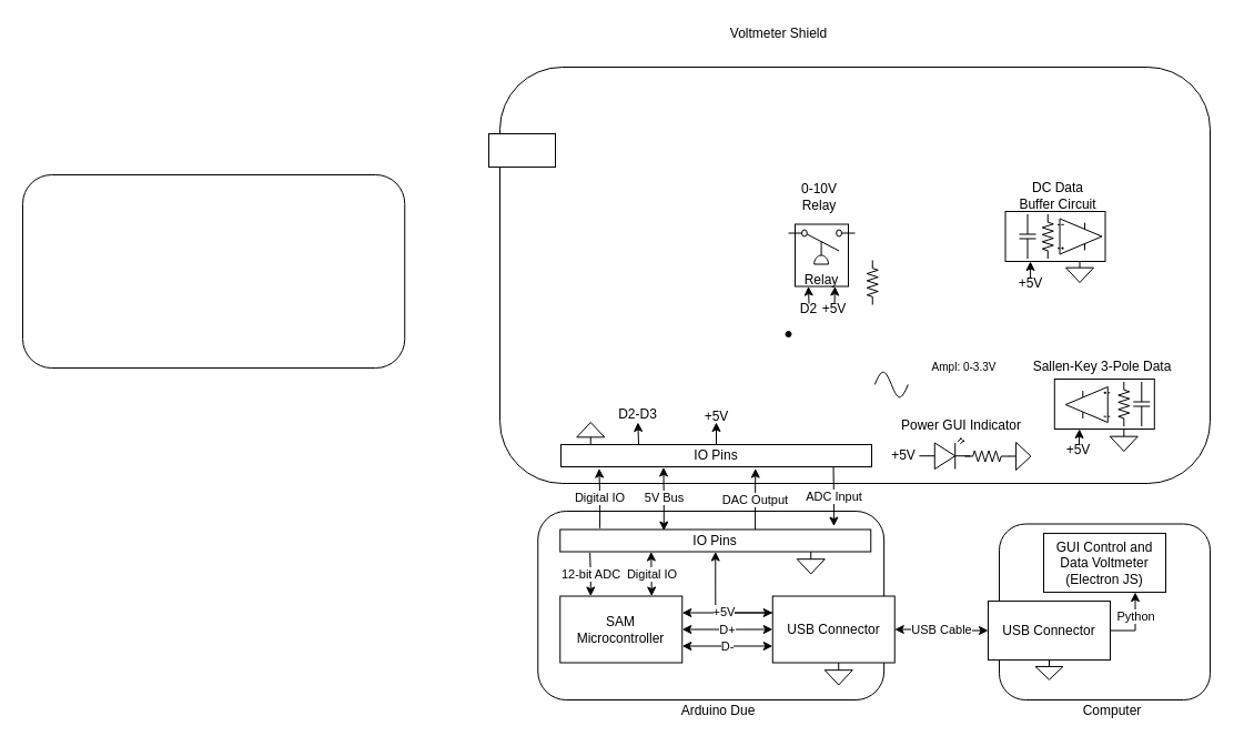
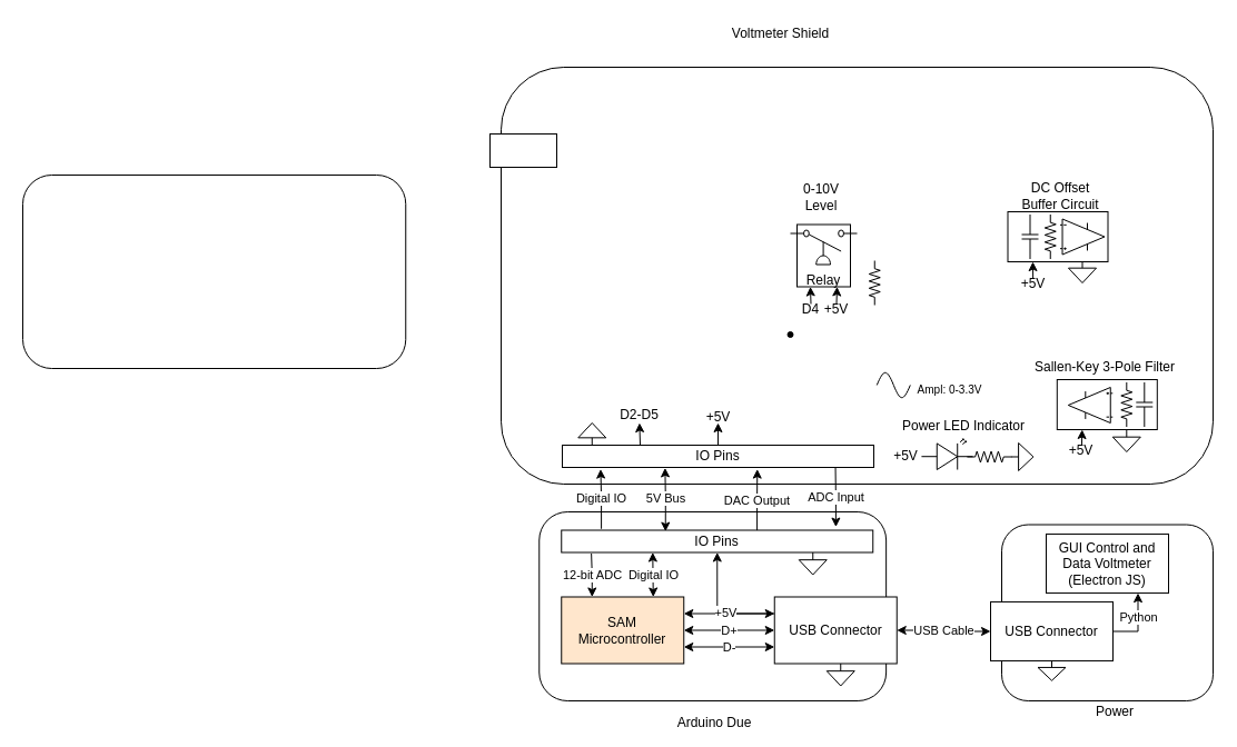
- <mxCell id="57" value="DC Data Buffer Circuit" style="text;html=1;strokeColor=none;fillColor=none;align=center;verticalAlign=middle;whiteSpace=wrap;rounded=0;" parent="55" vertex="1"><mxGeometry x="8" y="-3" width="80" height="20" as="geometry" /></mxCell>
+ <mxCell id="57" value="DC Offset Buffer Circuit" style="text;html=1;strokeColor=none;fillColor=none;align=center;verticalAlign=middle;whiteSpace=wrap;rounded=0;" parent="55" vertex="1"><mxGeometry x="8" y="-3" width="80" height="20" as="geometry" /></mxCell>
- <mxCell id="74" value="0-10V Relay" style="text;html=1;strokeColor=none;fillColor=none;align=center;verticalAlign=middle;whiteSpace=wrap;rounded=0;" parent="1" vertex="1"><mxGeometry x="717.75" y="167" width="40" height="20" as="geometry" /></mxCell>
+ <mxCell id="74" value="0-10V Level" style="text;html=1;strokeColor=none;fillColor=none;align=center;verticalAlign=middle;whiteSpace=wrap;rounded=0;" parent="1" vertex="1"><mxGeometry x="717.75" y="167" width="40" height="20" as="geometry" /></mxCell>
- <mxCell id="35" value="D2" style="text;html=1;strokeColor=none;fillColor=none;align=center;verticalAlign=middle;whiteSpace=wrap;rounded=0;dashed=1;" parent="1" vertex="1"><mxGeometry x="721" y="273" width="15" height="10" as="geometry" /></mxCell>
+ <mxCell id="35" value="D4" style="text;html=1;strokeColor=none;fillColor=none;align=center;verticalAlign=middle;whiteSpace=wrap;rounded=0;dashed=1;" parent="1" vertex="1"><mxGeometry x="721" y="273" width="15" height="10" as="geometry" /></mxCell>
- <mxCell id="12" value="&lt;font style=&quot;font-size: 10px&quot;&gt;Ampl: 0-3.3V&lt;/font&gt;" style="text;html=1;align=center;verticalAlign=middle;resizable=0;points=[];autosize=1;" parent="1" vertex="1"><mxGeometry x="832.81" y="320" width="70" height="20" as="geometry" /></mxCell>
+ <mxCell id="12" value="&lt;font style=&quot;font-size: 10px&quot;&gt;Ampl: 0-3.3V&lt;/font&gt;" style="text;html=1;align=center;verticalAlign=middle;resizable=0;points=[];autosize=1;" parent="1" vertex="1"><mxGeometry x="817.81" y="340" width="70" height="20" as="geometry" /></mxCell>
- <mxCell id="67" value="Sallen-Key 3-Pole Data" style="text;html=1;strokeColor=none;fillColor=none;align=center;verticalAlign=middle;whiteSpace=wrap;rounded=0;" parent="65" vertex="1"><mxGeometry width="130" height="20" as="geometry" /></mxCell>
+ <mxCell id="67" value="Sallen-Key 3-Pole Filter" style="text;html=1;strokeColor=none;fillColor=none;align=center;verticalAlign=middle;whiteSpace=wrap;rounded=0;" parent="65" vertex="1"><mxGeometry width="130" height="20" as="geometry" /></mxCell>
- <mxCell id="37" value="D2-D3" style="text;html=1;strokeColor=none;fillColor=none;align=center;verticalAlign=middle;whiteSpace=wrap;rounded=0;dashed=1;" parent="1" vertex="1"><mxGeometry x="549.87" y="365" width="49" height="15" as="geometry" /></mxCell>
+ <mxCell id="37" value="D2-D5" style="text;html=1;strokeColor=none;fillColor=none;align=center;verticalAlign=middle;whiteSpace=wrap;rounded=0;dashed=1;" parent="1" vertex="1"><mxGeometry x="549.87" y="365" width="49" height="15" as="geometry" /></mxCell>
- <mxCell id="49" value="Power GUI Indicator" style="text;html=1;strokeColor=none;fillColor=none;align=center;verticalAlign=middle;whiteSpace=wrap;rounded=0;" parent="48" vertex="1"><mxGeometry x="4.93" width="122.19" height="20" as="geometry" /></mxCell>
+ <mxCell id="49" value="Power LED Indicator" style="text;html=1;strokeColor=none;fillColor=none;align=center;verticalAlign=middle;whiteSpace=wrap;rounded=0;" parent="48" vertex="1"><mxGeometry x="4.93" width="122.19" height="20" as="geometry" /></mxCell>
- <mxCell id="15" value="SAM Microcontroller" style="rounded=0;whiteSpace=wrap;html=1;" parent="1" vertex="1"><mxGeometry x="504.25" y="536.5" width="110" height="60" as="geometry" /></mxCell>
+ <mxCell id="15" value="SAM Microcontroller" style="rounded=0;whiteSpace=wrap;html=1;fillColor=#ffe6cc;" parent="1" vertex="1"><mxGeometry x="504.25" y="536.5" width="110" height="60" as="geometry" /></mxCell>
- <mxCell id="31" value="Arduino Due" style="text;html=1;strokeColor=none;fillColor=none;align=center;verticalAlign=middle;whiteSpace=wrap;rounded=0;" parent="1" vertex="1"><mxGeometry x="611.74" y="630" width="70" height="20" as="geometry" /></mxCell>
+ <mxCell id="31" value="Arduino Due" style="text;html=1;strokeColor=none;fillColor=none;align=center;verticalAlign=middle;whiteSpace=wrap;rounded=0;" parent="1" vertex="1"><mxGeometry x="606.74" y="640" width="70" height="20" as="geometry" /></mxCell>
- <mxCell id="33" value="Computer" style="text;html=1;strokeColor=none;fillColor=none;align=center;verticalAlign=middle;whiteSpace=wrap;rounded=0;" parent="1" vertex="1"><mxGeometry x="982" y="630" width="40" height="20" as="geometry" /></mxCell>
+ <mxCell id="33" value="Power" style="text;html=1;strokeColor=none;fillColor=none;align=center;verticalAlign=middle;whiteSpace=wrap;rounded=0;" parent="1" vertex="1"><mxGeometry x="982" y="630" width="40" height="20" as="geometry" /></mxCell>
